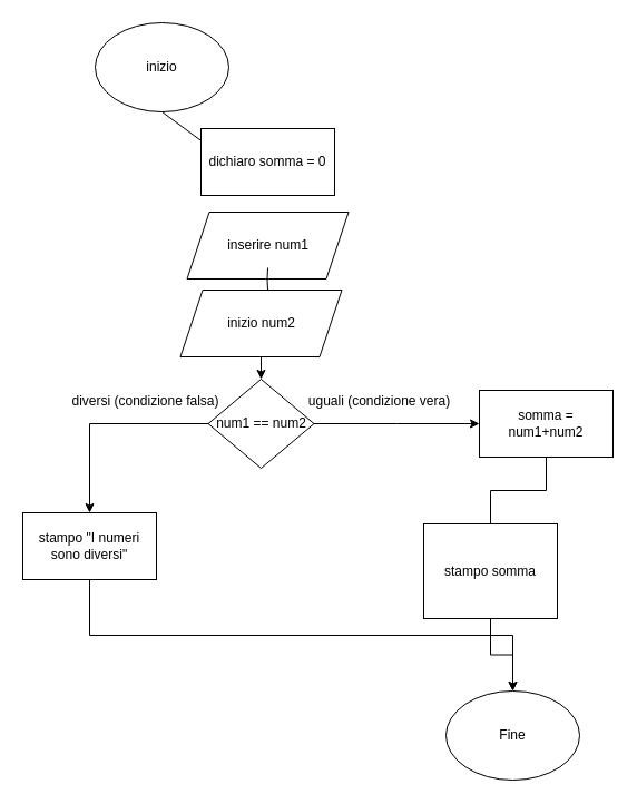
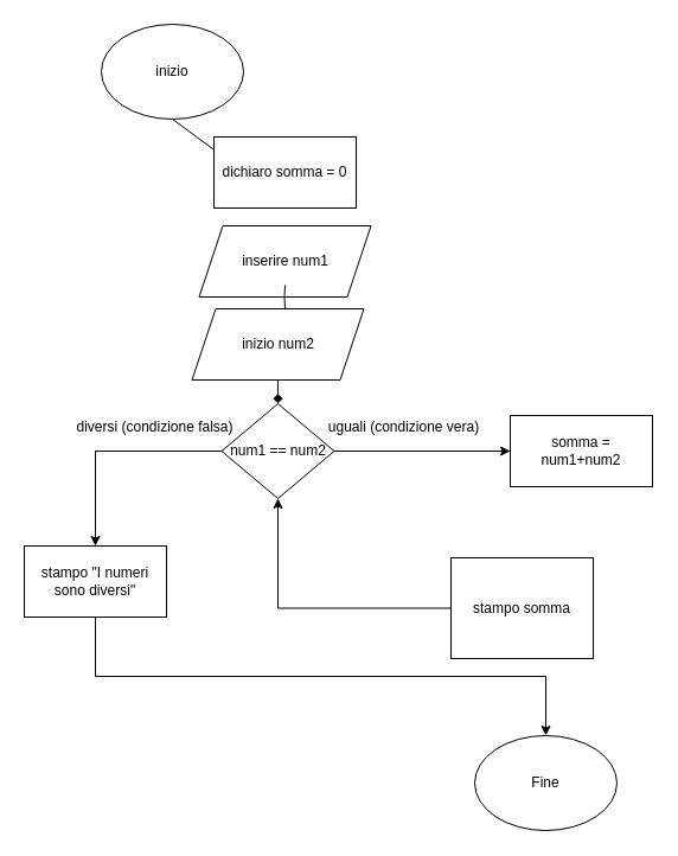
- <mxCell id="5" style="edgeStyle=orthogonalEdgeStyle;rounded=0;orthogonalLoop=1;jettySize=auto;html=1;exitX=0.5;exitY=1;exitDx=0;exitDy=0;entryX=0.5;entryY=0;entryDx=0;entryDy=0;" edge="1" parent="1" source="6" target="11"><mxGeometry relative="1" as="geometry" /></mxCell>
+ <mxCell id="5" style="edgeStyle=orthogonalEdgeStyle;rounded=0;orthogonalLoop=1;jettySize=auto;html=1;exitX=0.5;exitY=1;exitDx=0;exitDy=0;entryX=0.5;entryY=0;entryDx=0;entryDy=0;endArrow=diamond;" edge="1" parent="1" source="6" target="11"><mxGeometry relative="1" as="geometry" /></mxCell>
- <mxCell id="20" value="" style="edgeStyle=orthogonalEdgeStyle;rounded=0;orthogonalLoop=1;jettySize=auto;html=1;entryX=0.5;entryY=0;entryDx=0;entryDy=0;endArrow=none;" edge="1" parent="1" source="14" target="19"><mxGeometry relative="1" as="geometry"><mxPoint x="380" y="620" as="targetPoint" /><mxPoint x="490" y="410" as="sourcePoint" /></mxGeometry></mxCell>
+ <mxCell id="20" value="" style="edgeStyle=orthogonalEdgeStyle;rounded=0;orthogonalLoop=1;jettySize=auto;html=1;endArrow=none;" edge="1" parent="1" source="14" target="11"><mxGeometry relative="1" as="geometry"><mxPoint x="380" y="620" as="targetPoint" /><mxPoint x="490" y="410" as="sourcePoint" /></mxGeometry></mxCell>
- <mxCell id="13" style="edgeStyle=orthogonalEdgeStyle;rounded=0;orthogonalLoop=1;jettySize=auto;html=1;entryX=0.5;entryY=0;entryDx=0;entryDy=0;startArrow=none;" edge="1" parent="1" source="19" target="3"><mxGeometry relative="1" as="geometry"><mxPoint x="480" y="620" as="targetPoint" /></mxGeometry></mxCell>
+ <mxCell id="13" style="edgeStyle=orthogonalEdgeStyle;rounded=0;orthogonalLoop=1;jettySize=auto;html=1;startArrow=none;" edge="1" parent="1" source="19" target="11"><mxGeometry relative="1" as="geometry"><mxPoint x="480" y="620" as="targetPoint" /></mxGeometry></mxCell>
